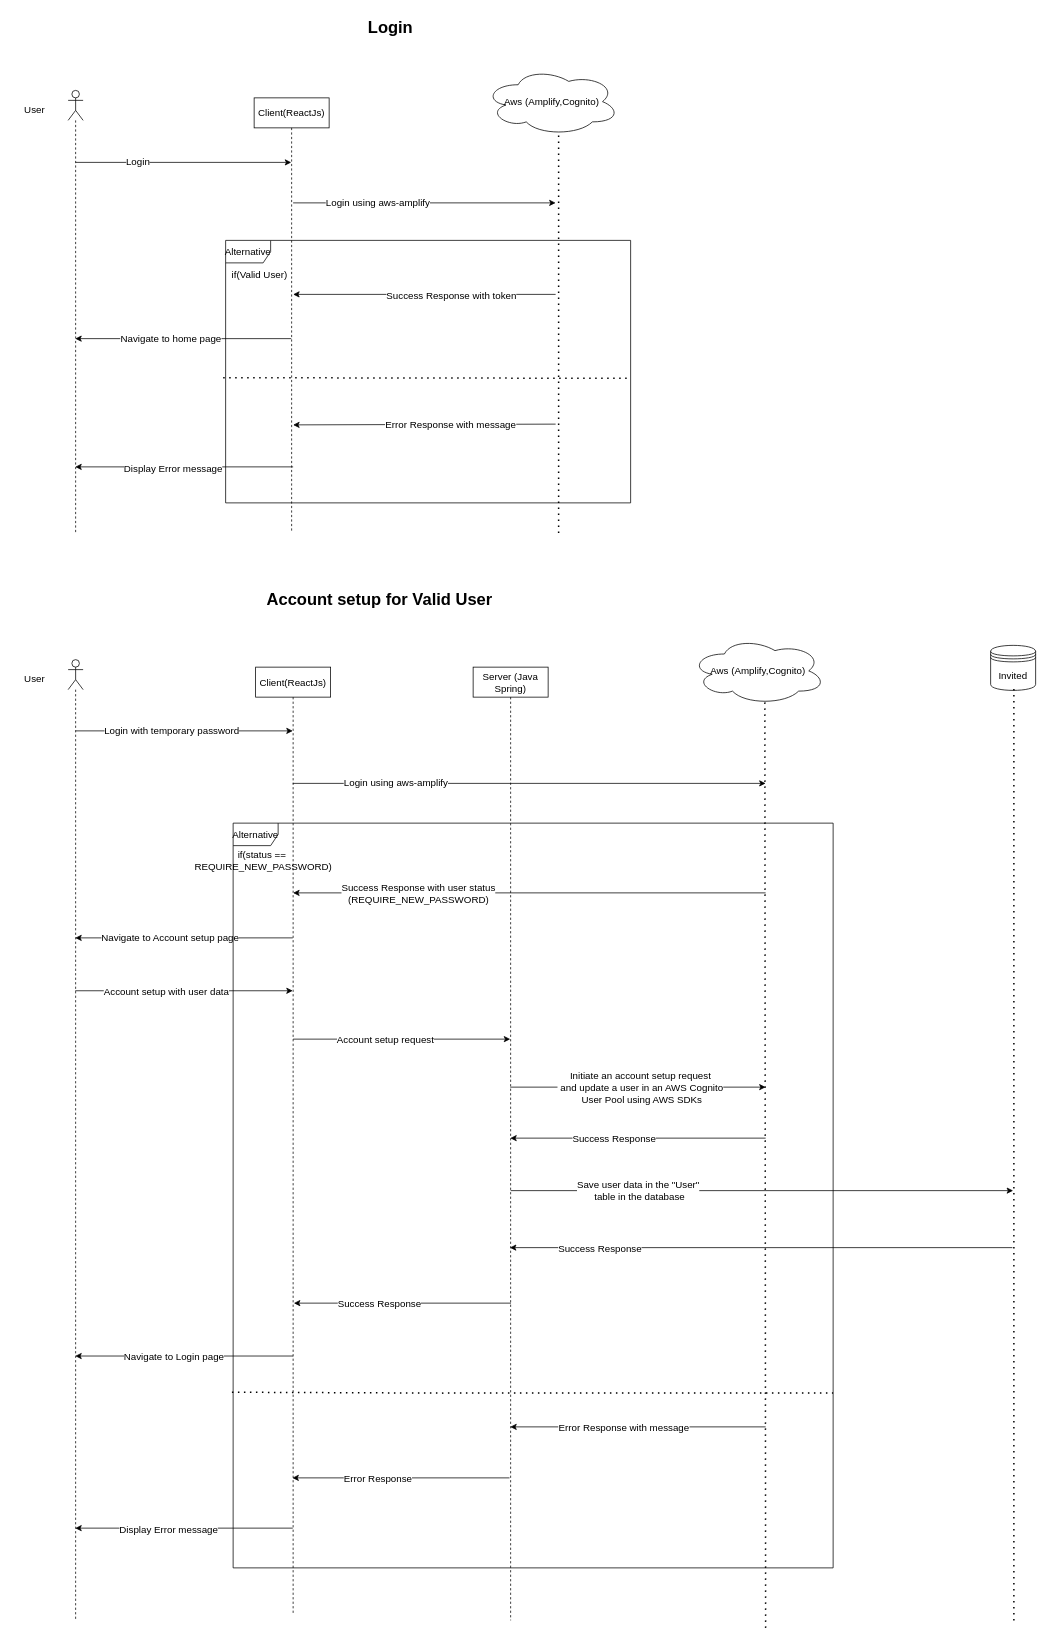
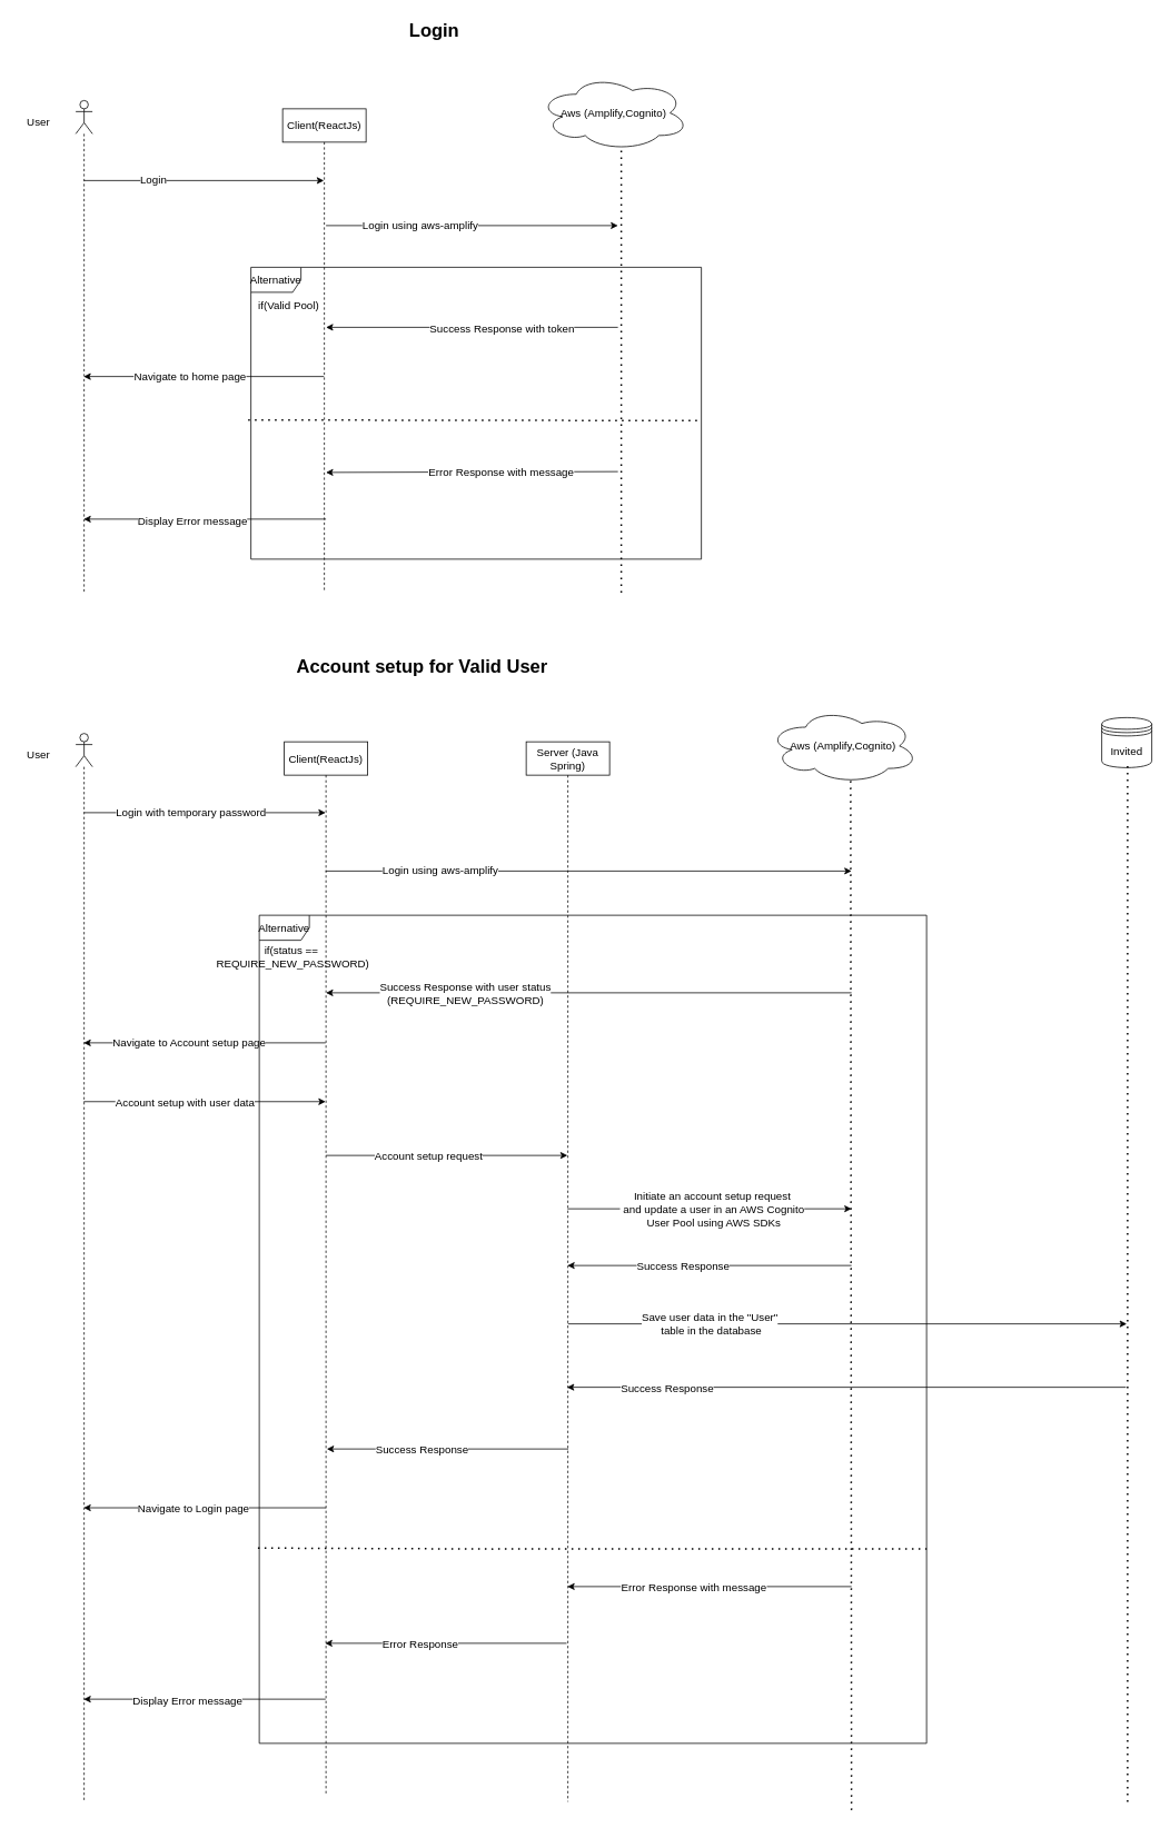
- <mxCell id="56" value="if(Valid User)" style="text;html=1;align=center;verticalAlign=middle;resizable=0;points=[];autosize=1;strokeColor=none;fillColor=none;fontSize=13;" parent="1" vertex="1"><mxGeometry x="295" y="350" width="100" height="30" as="geometry" /></mxCell>
+ <mxCell id="56" value="if(Valid Pool)" style="text;html=1;align=center;verticalAlign=middle;resizable=0;points=[];autosize=1;strokeColor=none;fillColor=none;fontSize=13;" parent="1" vertex="1"><mxGeometry x="295" y="350" width="100" height="30" as="geometry" /></mxCell>
